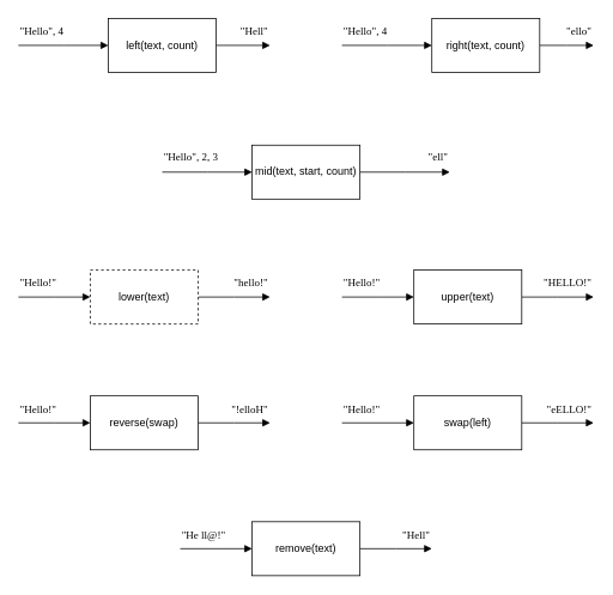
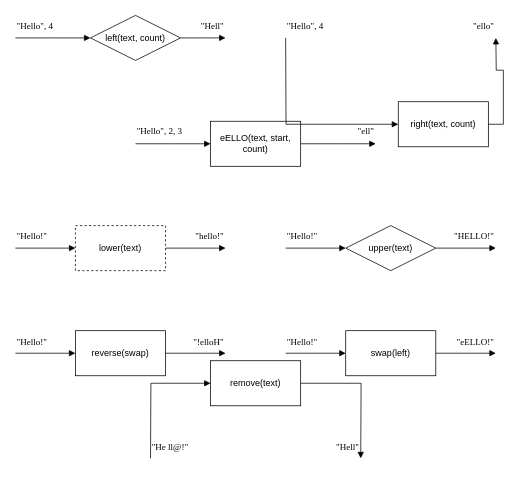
- <mxCell id="4" value="left(text, count)" style="rounded=0;whiteSpace=wrap;html=1;" parent="1" vertex="1"><mxGeometry x="120" y="20" width="120" height="60" as="geometry" /></mxCell>
+ <mxCell id="4" value="left(text, count)" style="rhombus;whiteSpace=wrap;html=1;" parent="1" vertex="1"><mxGeometry x="120" y="20" width="120" height="60" as="geometry" /></mxCell>
- <mxCell id="13" value="right(text, count)" style="rounded=0;whiteSpace=wrap;html=1;" parent="1" vertex="1"><mxGeometry x="480" y="20" width="120" height="60" as="geometry" /></mxCell>
+ <mxCell id="13" value="right(text, count)" style="rounded=0;whiteSpace=wrap;html=1;" parent="1" vertex="1"><mxGeometry x="530" y="135" width="120" height="60" as="geometry" /></mxCell>
- <mxCell id="8" value="&lt;font style=&quot;font-size: 12px;&quot;&gt;mid(text, start, count)&lt;/font&gt;" style="rounded=0;whiteSpace=wrap;html=1;" parent="1" vertex="1"><mxGeometry x="280" y="161" width="120" height="60" as="geometry" /></mxCell>
+ <mxCell id="8" value="&lt;font style=&quot;font-size: 12px;&quot;&gt;eELLO(text, start, count)&lt;/font&gt;" style="rounded=0;whiteSpace=wrap;html=1;" parent="1" vertex="1"><mxGeometry x="280" y="161" width="120" height="60" as="geometry" /></mxCell>
- <mxCell id="29" value="&lt;font style=&quot;font-size: 12px;&quot;&gt;upper(text)&lt;/font&gt;" style="rounded=0;whiteSpace=wrap;html=1;" parent="1" vertex="1"><mxGeometry x="460" y="300" width="120" height="60" as="geometry" /></mxCell>
+ <mxCell id="29" value="&lt;font style=&quot;font-size: 12px;&quot;&gt;upper(text)&lt;/font&gt;" style="rhombus;whiteSpace=wrap;html=1;" parent="1" vertex="1"><mxGeometry x="460" y="300" width="120" height="60" as="geometry" /></mxCell>
- <mxCell id="39" value="&lt;font style=&quot;font-size: 12px;&quot;&gt;remove(text)&lt;/font&gt;" style="rounded=0;whiteSpace=wrap;html=1;" parent="1" vertex="1"><mxGeometry x="280" y="580" width="120" height="60" as="geometry" /></mxCell>
+ <mxCell id="39" value="&lt;font style=&quot;font-size: 12px;&quot;&gt;remove(text)&lt;/font&gt;" style="rounded=0;whiteSpace=wrap;html=1;" parent="1" vertex="1"><mxGeometry x="280" y="480" width="120" height="60" as="geometry" /></mxCell>
